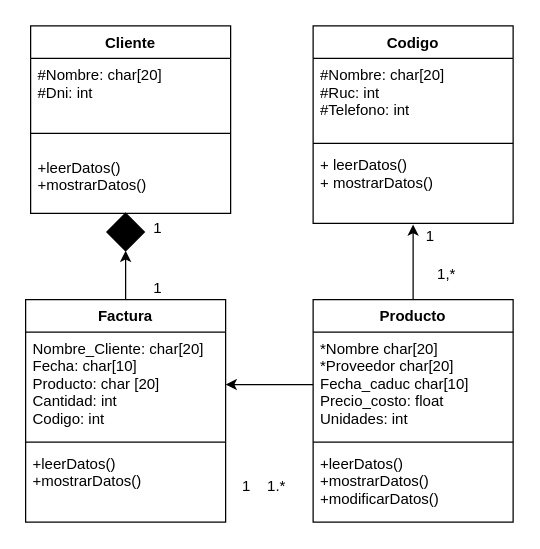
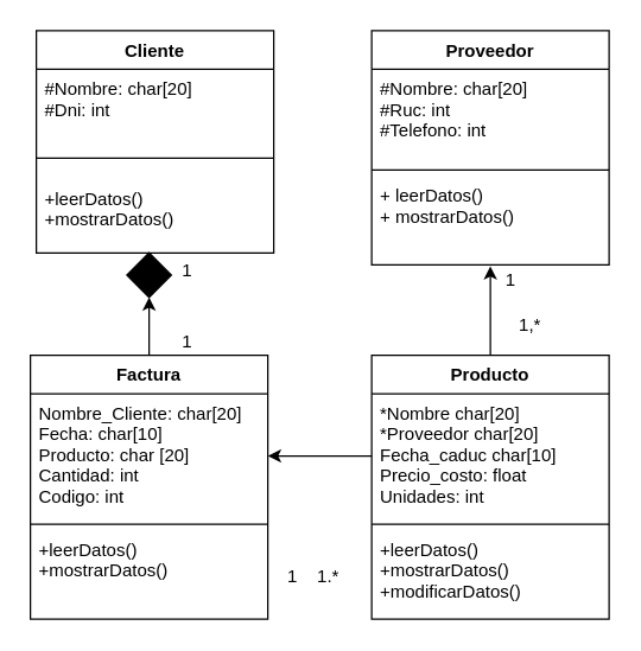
- <mxCell id="20" value="Codigo" style="swimlane;fontStyle=1;align=center;verticalAlign=top;childLayout=stackLayout;horizontal=1;startSize=26;horizontalStack=0;resizeParent=1;resizeParentMax=0;resizeLast=0;collapsible=1;marginBottom=0;" parent="1" vertex="1"><mxGeometry x="250" y="20" width="160" height="158" as="geometry" /></mxCell>
+ <mxCell id="20" value="Proveedor" style="swimlane;fontStyle=1;align=center;verticalAlign=top;childLayout=stackLayout;horizontal=1;startSize=26;horizontalStack=0;resizeParent=1;resizeParentMax=0;resizeLast=0;collapsible=1;marginBottom=0;" parent="1" vertex="1"><mxGeometry x="250" y="20" width="160" height="158" as="geometry" /></mxCell>
